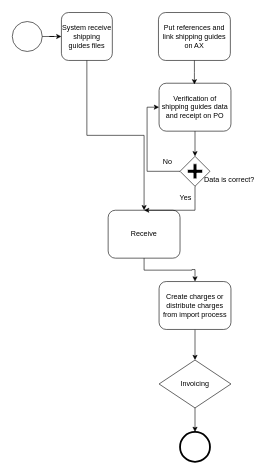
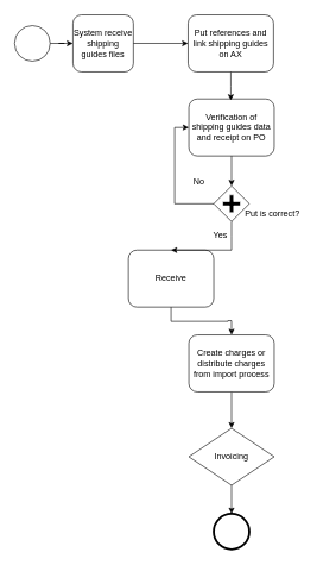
- <mxCell id="11" style="edgeStyle=orthogonalEdgeStyle;rounded=0;html=1;jettySize=auto;orthogonalLoop=1;" parent="1" source="3" target="8" edge="1"><mxGeometry relative="1" as="geometry" /></mxCell>
+ <mxCell id="11" style="edgeStyle=orthogonalEdgeStyle;rounded=0;html=1;jettySize=auto;orthogonalLoop=1;" parent="1" source="3" target="4" edge="1"><mxGeometry relative="1" as="geometry" /></mxCell>
- <mxCell id="16" value="No" style="text;html=1;align=center;verticalAlign=middle;resizable=0;points=[];autosize=1;strokeColor=none;" vertex="1" parent="1"><mxGeometry x="264" y="260" width="30" height="20" as="geometry" /></mxCell>
+ <mxCell id="16" value="No" style="text;html=1;align=center;verticalAlign=middle;resizable=0;points=[];autosize=1;strokeColor=none;" vertex="1" parent="1"><mxGeometry x="264" y="245" width="30" height="20" as="geometry" /></mxCell>
- <mxCell id="18" value="Data is correct?" style="text;html=1;align=center;verticalAlign=middle;resizable=0;points=[];autosize=1;strokeColor=none;" vertex="1" parent="1"><mxGeometry x="332" y="290" width="100" height="20" as="geometry" /></mxCell>
+ <mxCell id="18" value="Put is correct?" style="text;html=1;align=center;verticalAlign=middle;resizable=0;points=[];autosize=1;strokeColor=none;" vertex="1" parent="1"><mxGeometry x="332" y="290" width="100" height="20" as="geometry" /></mxCell>
